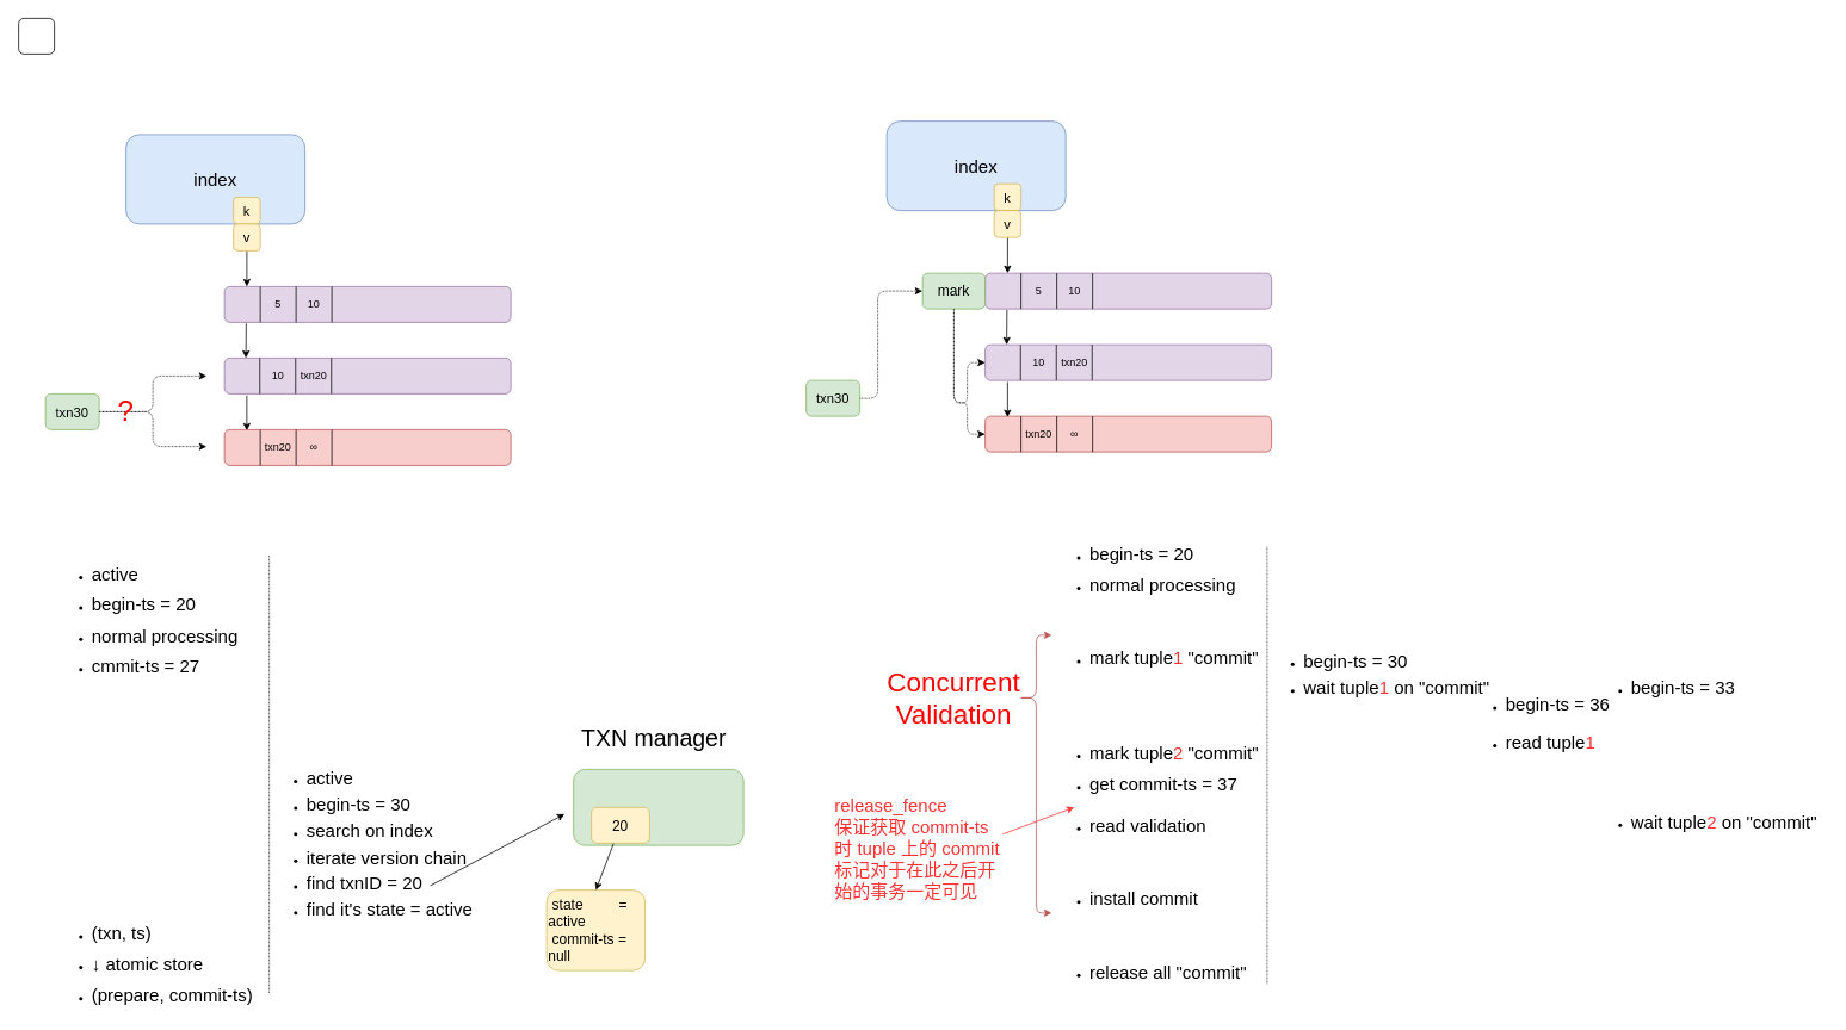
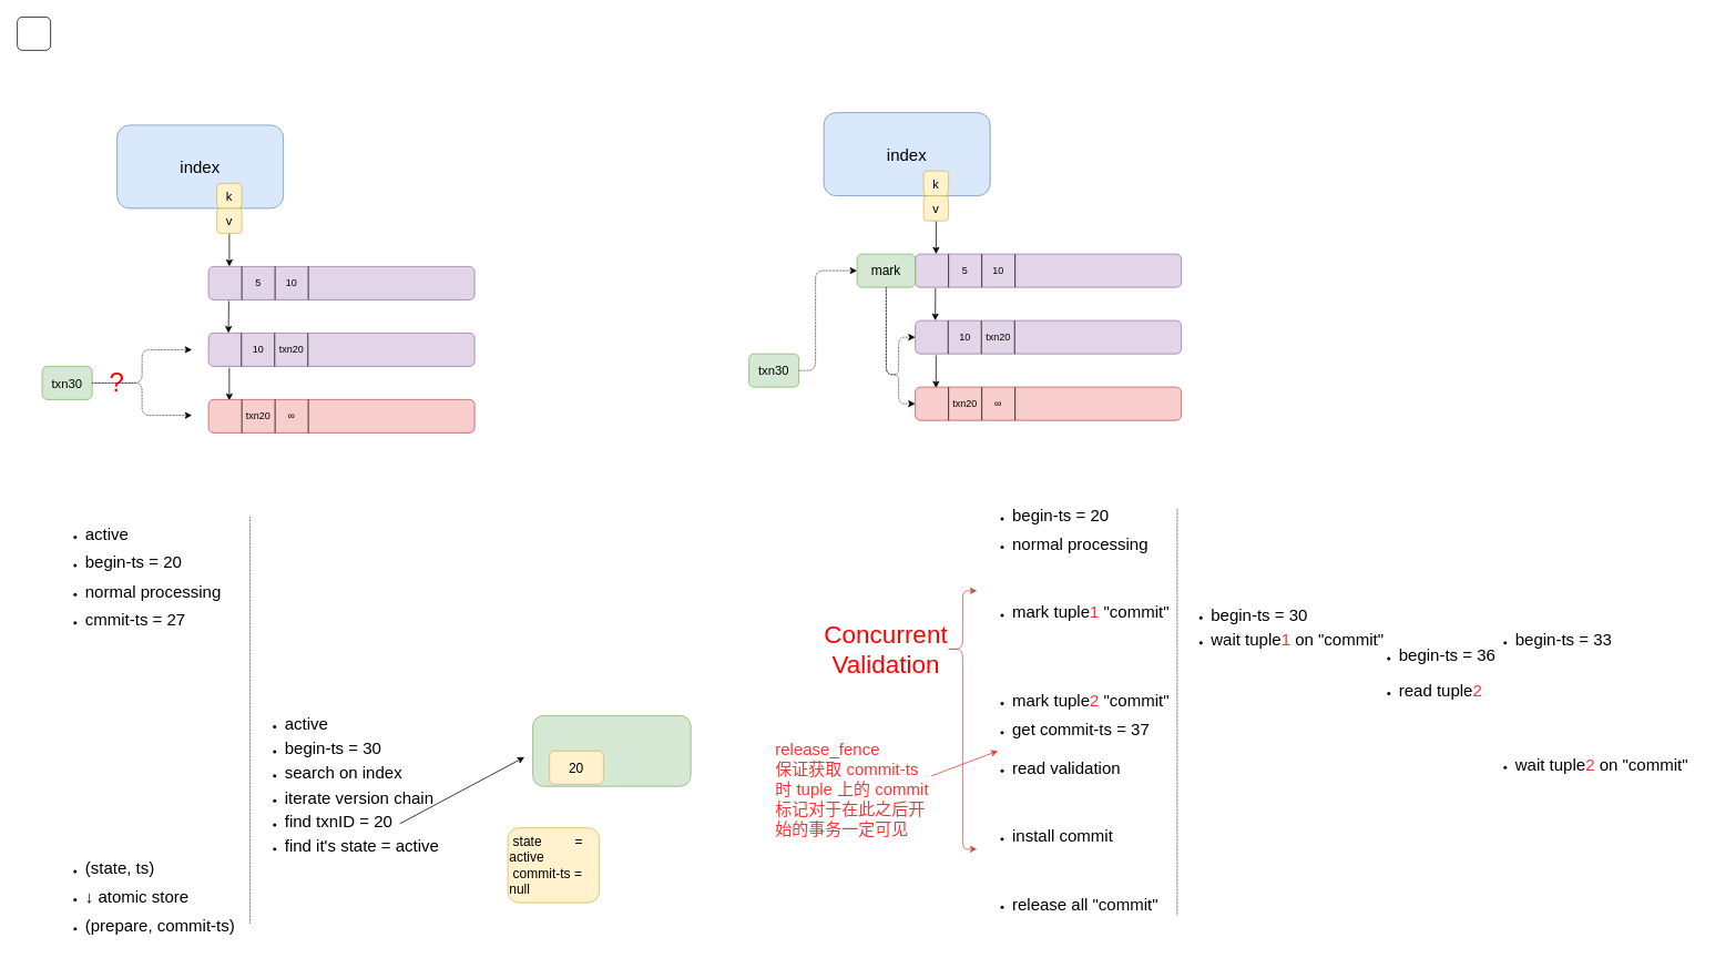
- <mxCell id="75" value="&lt;ul style=&quot;line-height: 220%&quot;&gt;&lt;li&gt;&lt;font style=&quot;font-size: 20px&quot;&gt;begin-ts = 36&lt;/font&gt;&lt;/li&gt;&lt;/ul&gt;&lt;ul style=&quot;line-height: 220%&quot;&gt;&lt;li&gt;&lt;span style=&quot;font-size: 20px&quot;&gt;read tuple&lt;font color=&quot;#ff3333&quot;&gt;1&lt;/font&gt;&lt;/span&gt;&lt;/li&gt;&lt;/ul&gt;" style="text;html=1;strokeColor=none;fillColor=none;align=left;verticalAlign=middle;whiteSpace=wrap;rounded=0;" parent="1" vertex="1"><mxGeometry x="1640" y="770" width="260" height="80" as="geometry" /></mxCell>
+ <mxCell id="75" value="&lt;ul style=&quot;line-height: 220%&quot;&gt;&lt;li&gt;&lt;font style=&quot;font-size: 20px&quot;&gt;begin-ts = 36&lt;/font&gt;&lt;/li&gt;&lt;/ul&gt;&lt;ul style=&quot;line-height: 220%&quot;&gt;&lt;li&gt;&lt;span style=&quot;font-size: 20px&quot;&gt;read tuple&lt;font color=&quot;#ff3333&quot;&gt;2&lt;/font&gt;&lt;/span&gt;&lt;/li&gt;&lt;/ul&gt;" style="text;html=1;strokeColor=none;fillColor=none;align=left;verticalAlign=middle;whiteSpace=wrap;rounded=0;" parent="1" vertex="1"><mxGeometry x="1640" y="770" width="260" height="80" as="geometry" /></mxCell>
- <mxCell id="38" value="&lt;font style=&quot;font-size: 26px&quot;&gt;TXN manager&lt;/font&gt;" style="text;html=1;strokeColor=none;fillColor=none;align=center;verticalAlign=middle;whiteSpace=wrap;rounded=0;" parent="1" vertex="1"><mxGeometry x="630" y="815" width="200" height="20" as="geometry" /></mxCell>
- <mxCell id="40" value="" style="rounded=0;orthogonalLoop=1;jettySize=auto;html=1;entryX=0.5;entryY=0;entryDx=0;entryDy=0;" parent="1" source="41" target="39" edge="1"><mxGeometry relative="1" as="geometry"><mxPoint x="688" y="1000" as="targetPoint" /></mxGeometry></mxCell>
- <mxCell id="35" value="&lt;ul style=&quot;line-height: 260%&quot;&gt;&lt;li&gt;&lt;span style=&quot;font-size: 20px&quot;&gt;(txn, ts)&lt;/span&gt;&lt;/li&gt;&lt;li&gt;&lt;span style=&quot;font-size: 20px&quot;&gt;↓ atomic store&lt;/span&gt;&lt;/li&gt;&lt;li&gt;&lt;span style=&quot;font-size: 20px&quot;&gt;(prepare, commit-ts)&lt;/span&gt;&lt;/li&gt;&lt;/ul&gt;" style="text;html=1;strokeColor=none;fillColor=none;align=left;verticalAlign=middle;whiteSpace=wrap;rounded=0;" parent="1" vertex="1"><mxGeometry x="60" y="1030" width="240" height="100" as="geometry" /></mxCell>
+ <mxCell id="35" value="&lt;ul style=&quot;line-height: 260%&quot;&gt;&lt;li&gt;&lt;span style=&quot;font-size: 20px&quot;&gt;(state, ts)&lt;/span&gt;&lt;/li&gt;&lt;li&gt;&lt;span style=&quot;font-size: 20px&quot;&gt;↓ atomic store&lt;/span&gt;&lt;/li&gt;&lt;li&gt;&lt;span style=&quot;font-size: 20px&quot;&gt;(prepare, commit-ts)&lt;/span&gt;&lt;/li&gt;&lt;/ul&gt;" style="text;html=1;strokeColor=none;fillColor=none;align=left;verticalAlign=middle;whiteSpace=wrap;rounded=0;" parent="1" vertex="1"><mxGeometry x="60" y="1030" width="240" height="100" as="geometry" /></mxCell>
